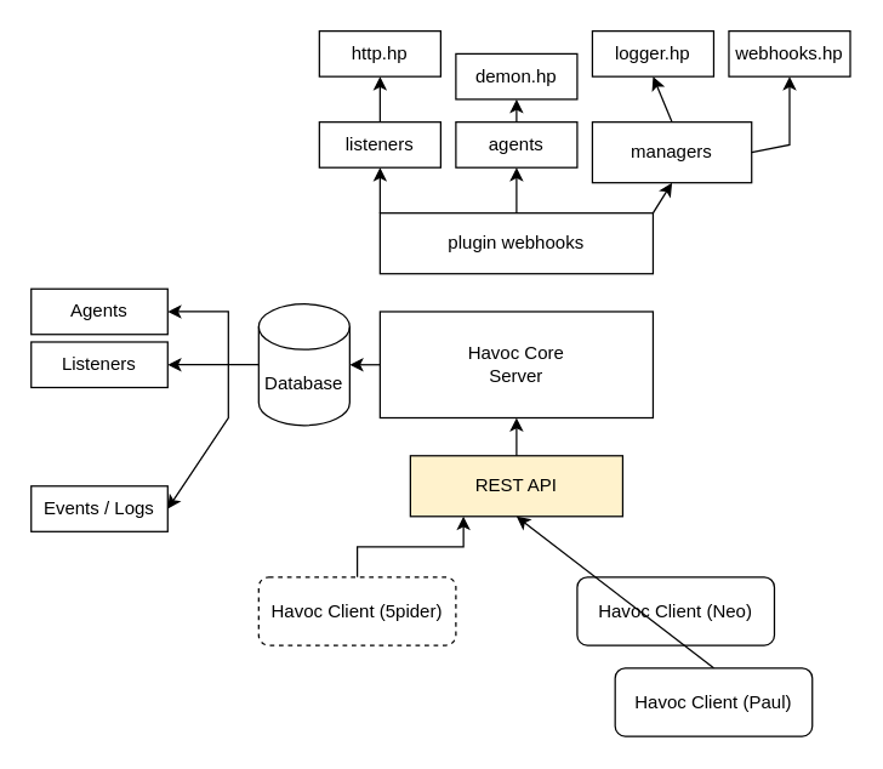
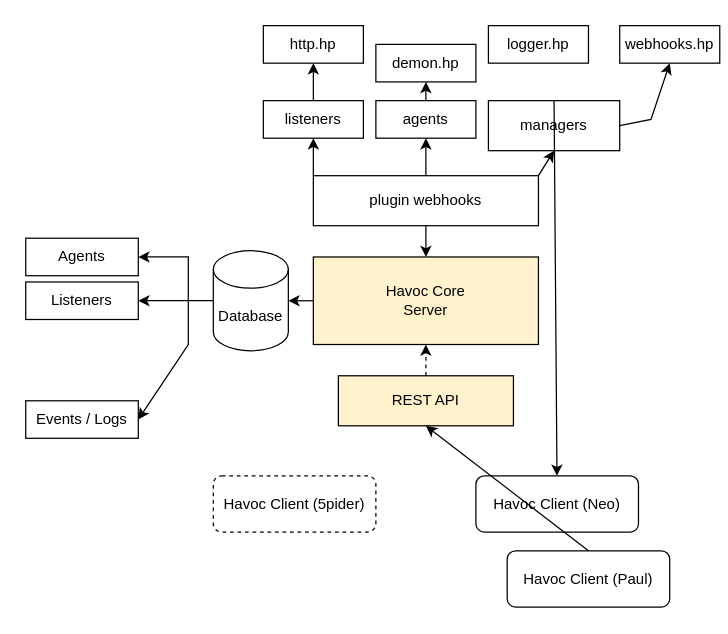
- <mxCell id="19" value="webhooks.hp" style="rounded=0;whiteSpace=wrap;html=1;" vertex="1" parent="1"><mxGeometry x="480" y="20" width="80" height="30" as="geometry" /></mxCell>
+ <mxCell id="19" value="webhooks.hp" style="rounded=0;whiteSpace=wrap;html=1;" vertex="1" parent="1"><mxGeometry x="495" y="20" width="80" height="30" as="geometry" /></mxCell>
- <mxCell id="18" value="" style="endArrow=classic;html=1;rounded=0;exitX=0.5;exitY=0;exitDx=0;exitDy=0;entryX=0.5;entryY=1;entryDx=0;entryDy=0;" edge="1" parent="1" source="15" target="17"><mxGeometry width="50" height="50" relative="1" as="geometry"><mxPoint x="380" y="180" as="sourcePoint" /><mxPoint x="430" y="130" as="targetPoint" /></mxGeometry></mxCell>
+ <mxCell id="18" value="" style="endArrow=classic;html=1;rounded=0;exitX=0.5;exitY=0;exitDx=0;exitDy=0;" edge="1" parent="1" source="15" target="25"><mxGeometry width="50" height="50" relative="1" as="geometry"><mxPoint x="380" y="180" as="sourcePoint" /><mxPoint x="430" y="130" as="targetPoint" /></mxGeometry></mxCell>
+ <mxCell id="6" value="" style="endArrow=classic;html=1;rounded=0;exitX=0.5;exitY=1;exitDx=0;exitDy=0;entryX=0.5;entryY=0;entryDx=0;entryDy=0;" edge="1" parent="1" source="5" target="2"><mxGeometry width="50" height="50" relative="1" as="geometry"><mxPoint x="560" y="350" as="sourcePoint" /><mxPoint x="610" y="300" as="targetPoint" /></mxGeometry></mxCell>
- <mxCell id="2" value="Havoc Core&lt;br&gt;Server" style="rounded=0;whiteSpace=wrap;html=1;" vertex="1" parent="1"><mxGeometry x="250" y="205" width="180" height="70" as="geometry" /></mxCell>
+ <mxCell id="2" value="Havoc Core&lt;br&gt;Server" style="rounded=0;whiteSpace=wrap;html=1;fillColor=#fff2cc;" vertex="1" parent="1"><mxGeometry x="250" y="205" width="180" height="70" as="geometry" /></mxCell>
- <mxCell id="4" value="" style="endArrow=classic;html=1;rounded=0;exitX=0.5;exitY=0;exitDx=0;exitDy=0;entryX=0.5;entryY=1;entryDx=0;entryDy=0;" edge="1" parent="1" source="3" target="2"><mxGeometry width="50" height="50" relative="1" as="geometry"><mxPoint x="560" y="410" as="sourcePoint" /><mxPoint x="610" y="360" as="targetPoint" /></mxGeometry></mxCell>
+ <mxCell id="4" value="" style="endArrow=classic;html=1;rounded=0;exitX=0.5;exitY=0;exitDx=0;exitDy=0;entryX=0.5;entryY=1;entryDx=0;entryDy=0;dashed=1;" edge="1" parent="1" source="3" target="2"><mxGeometry width="50" height="50" relative="1" as="geometry"><mxPoint x="560" y="410" as="sourcePoint" /><mxPoint x="610" y="360" as="targetPoint" /></mxGeometry></mxCell>
- <mxCell id="24" value="" style="endArrow=classic;html=1;rounded=0;exitX=0.5;exitY=0;exitDx=0;exitDy=0;entryX=0.25;entryY=1;entryDx=0;entryDy=0;" edge="1" parent="1" source="23" target="3"><mxGeometry width="50" height="50" relative="1" as="geometry"><mxPoint x="360" y="360" as="sourcePoint" /><mxPoint x="410" y="310" as="targetPoint" /><Array as="points"><mxPoint x="235" y="360" /><mxPoint x="305" y="360" /></Array></mxGeometry></mxCell>
